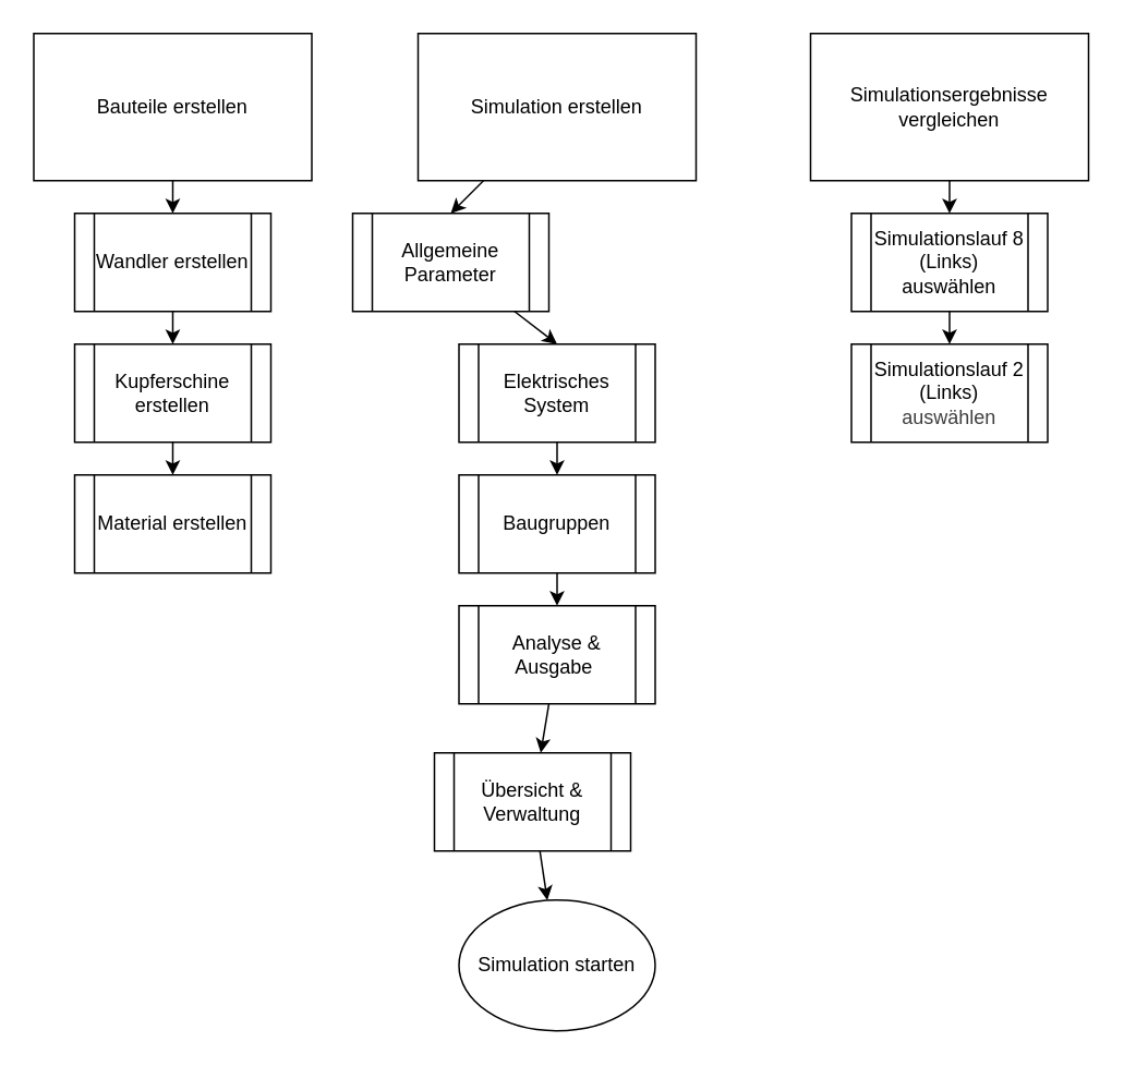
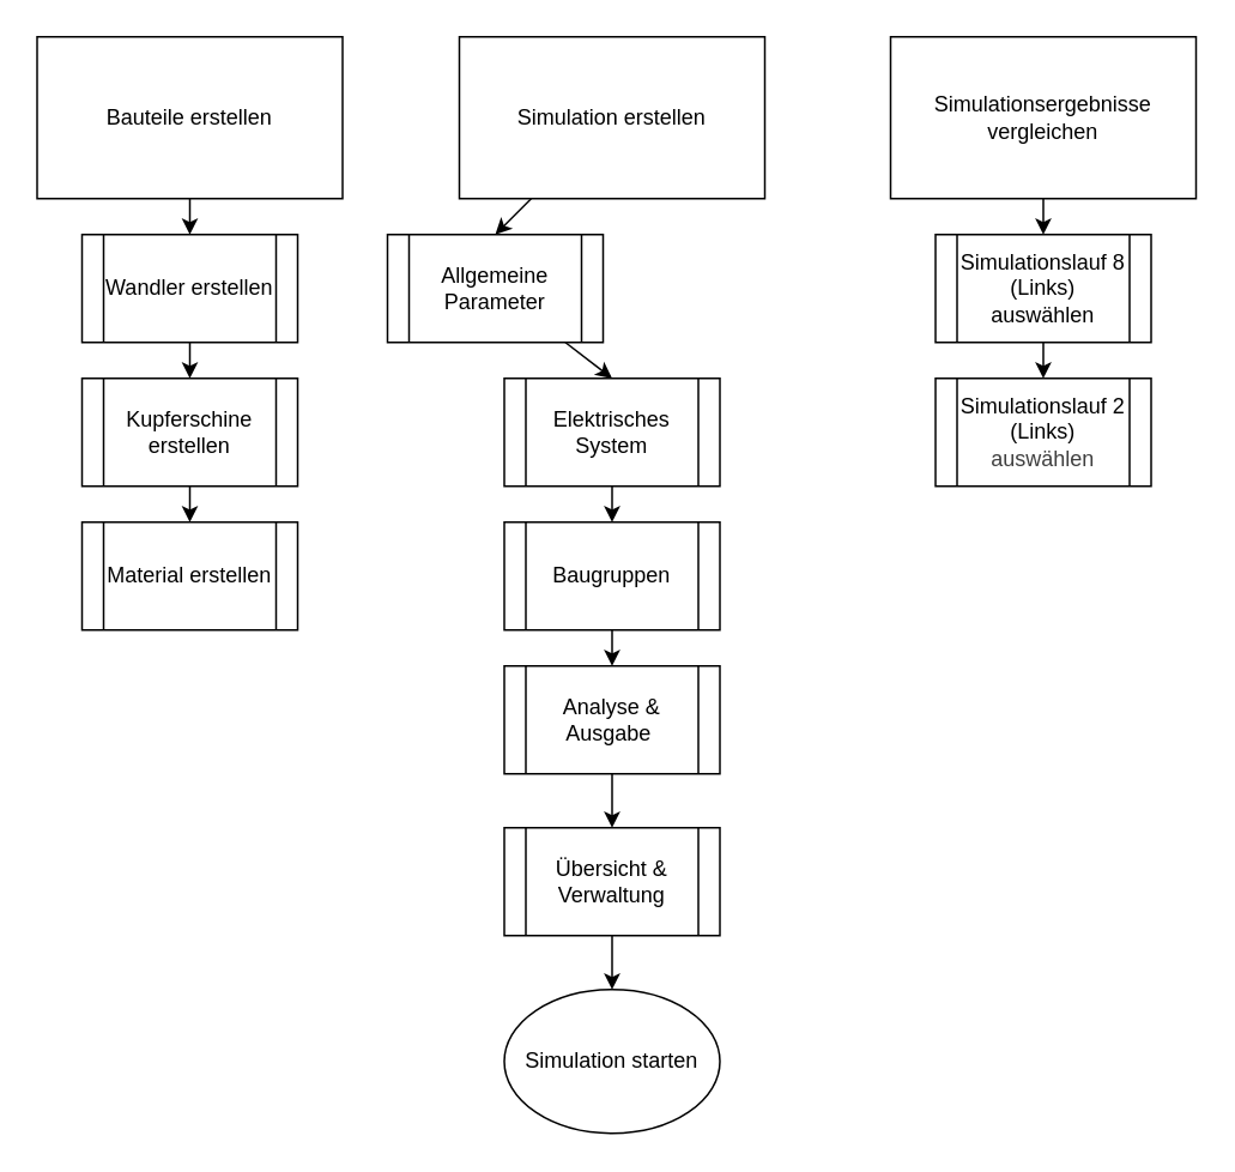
- <mxCell id="21" value="Übersicht &amp;amp; Verwaltung" style="shape=process;whiteSpace=wrap;html=1;backgroundOutline=1;" vertex="1" parent="1"><mxGeometry x="265" y="460" width="120" height="60" as="geometry" /></mxCell>
+ <mxCell id="21" value="Übersicht &amp;amp; Verwaltung" style="shape=process;whiteSpace=wrap;html=1;backgroundOutline=1;" vertex="1" parent="1"><mxGeometry x="280" y="460" width="120" height="60" as="geometry" /></mxCell>
